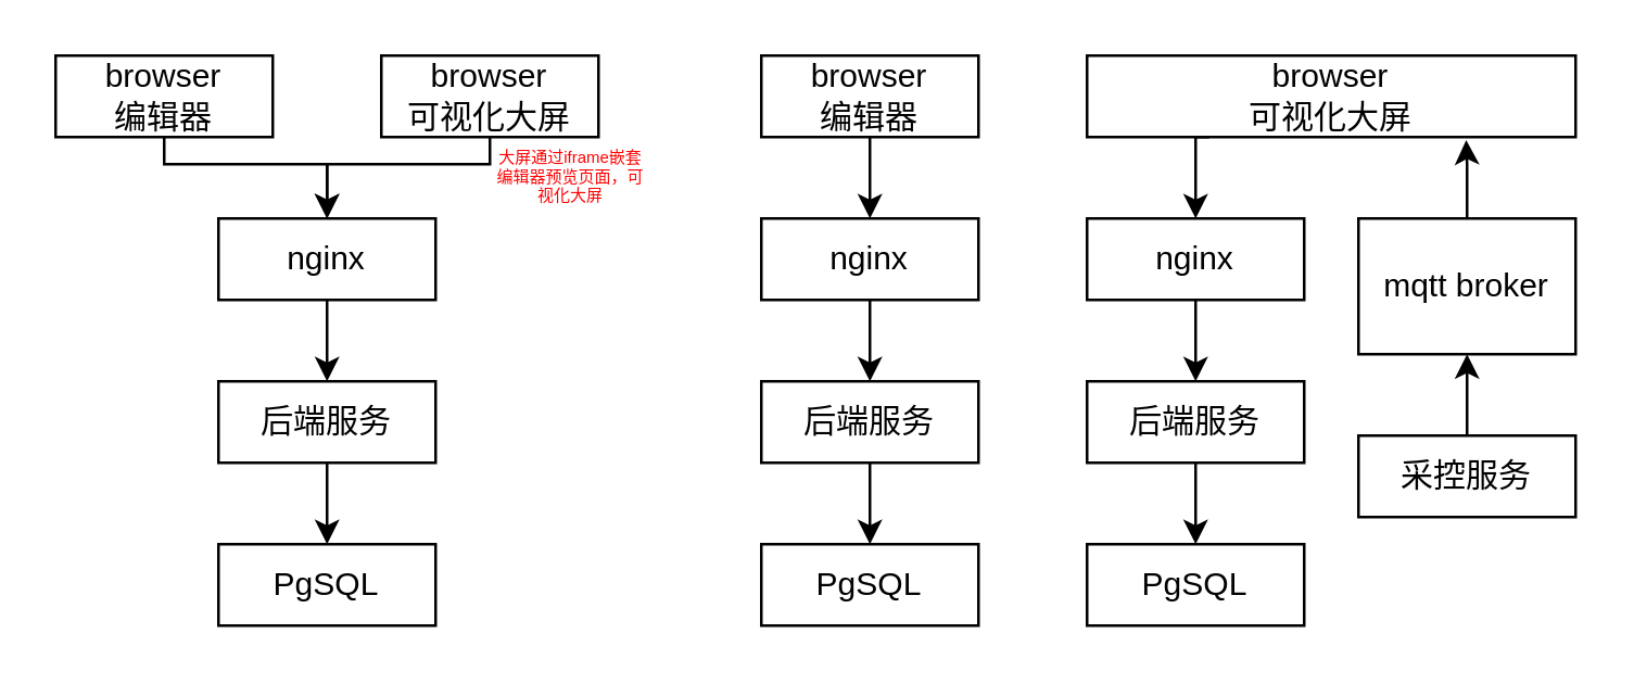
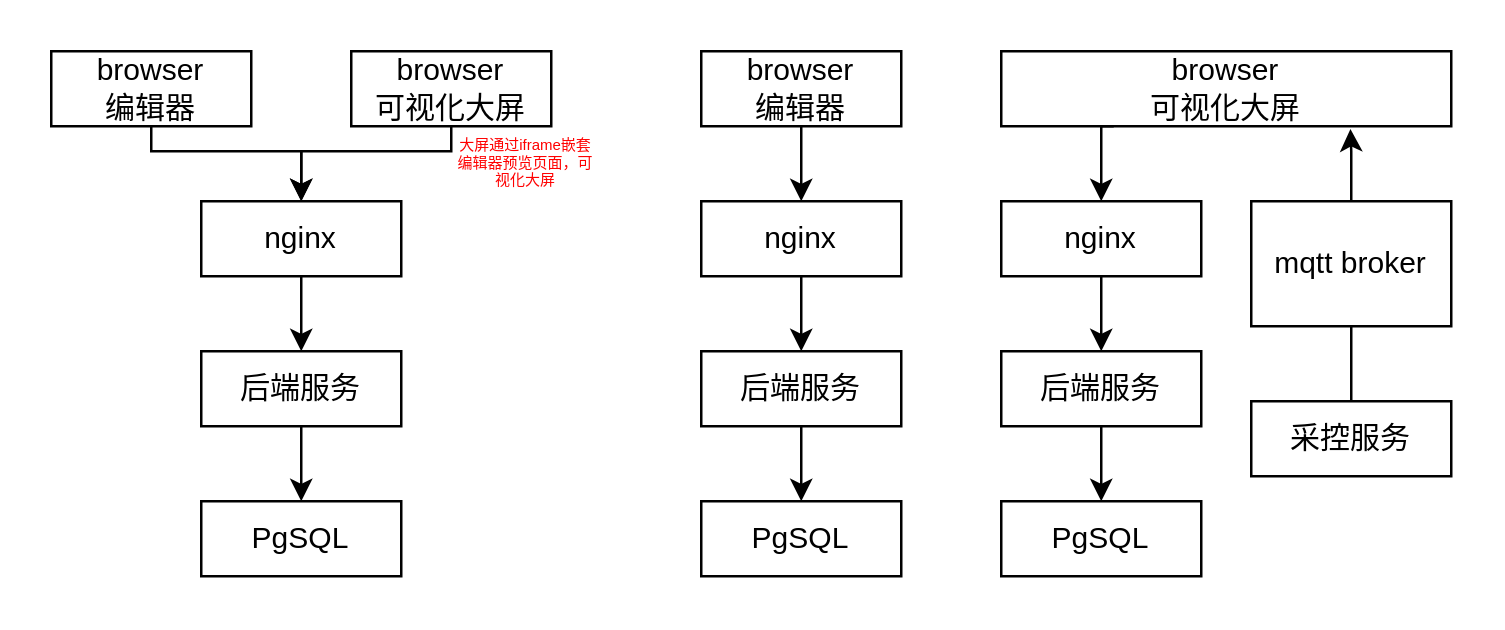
- <mxCell id="27" style="edgeStyle=orthogonalEdgeStyle;rounded=0;orthogonalLoop=1;jettySize=auto;html=1;exitX=0.5;exitY=0;exitDx=0;exitDy=0;entryX=0.5;entryY=1;entryDx=0;entryDy=0;" parent="1" source="28" target="26" edge="1"><mxGeometry relative="1" as="geometry" /></mxCell>
+ <mxCell id="27" style="edgeStyle=orthogonalEdgeStyle;rounded=0;orthogonalLoop=1;jettySize=auto;html=1;exitX=0.5;exitY=0;exitDx=0;exitDy=0;entryX=0.5;entryY=1;entryDx=0;entryDy=0;endArrow=none;" parent="1" source="28" target="26" edge="1"><mxGeometry relative="1" as="geometry" /></mxCell>
